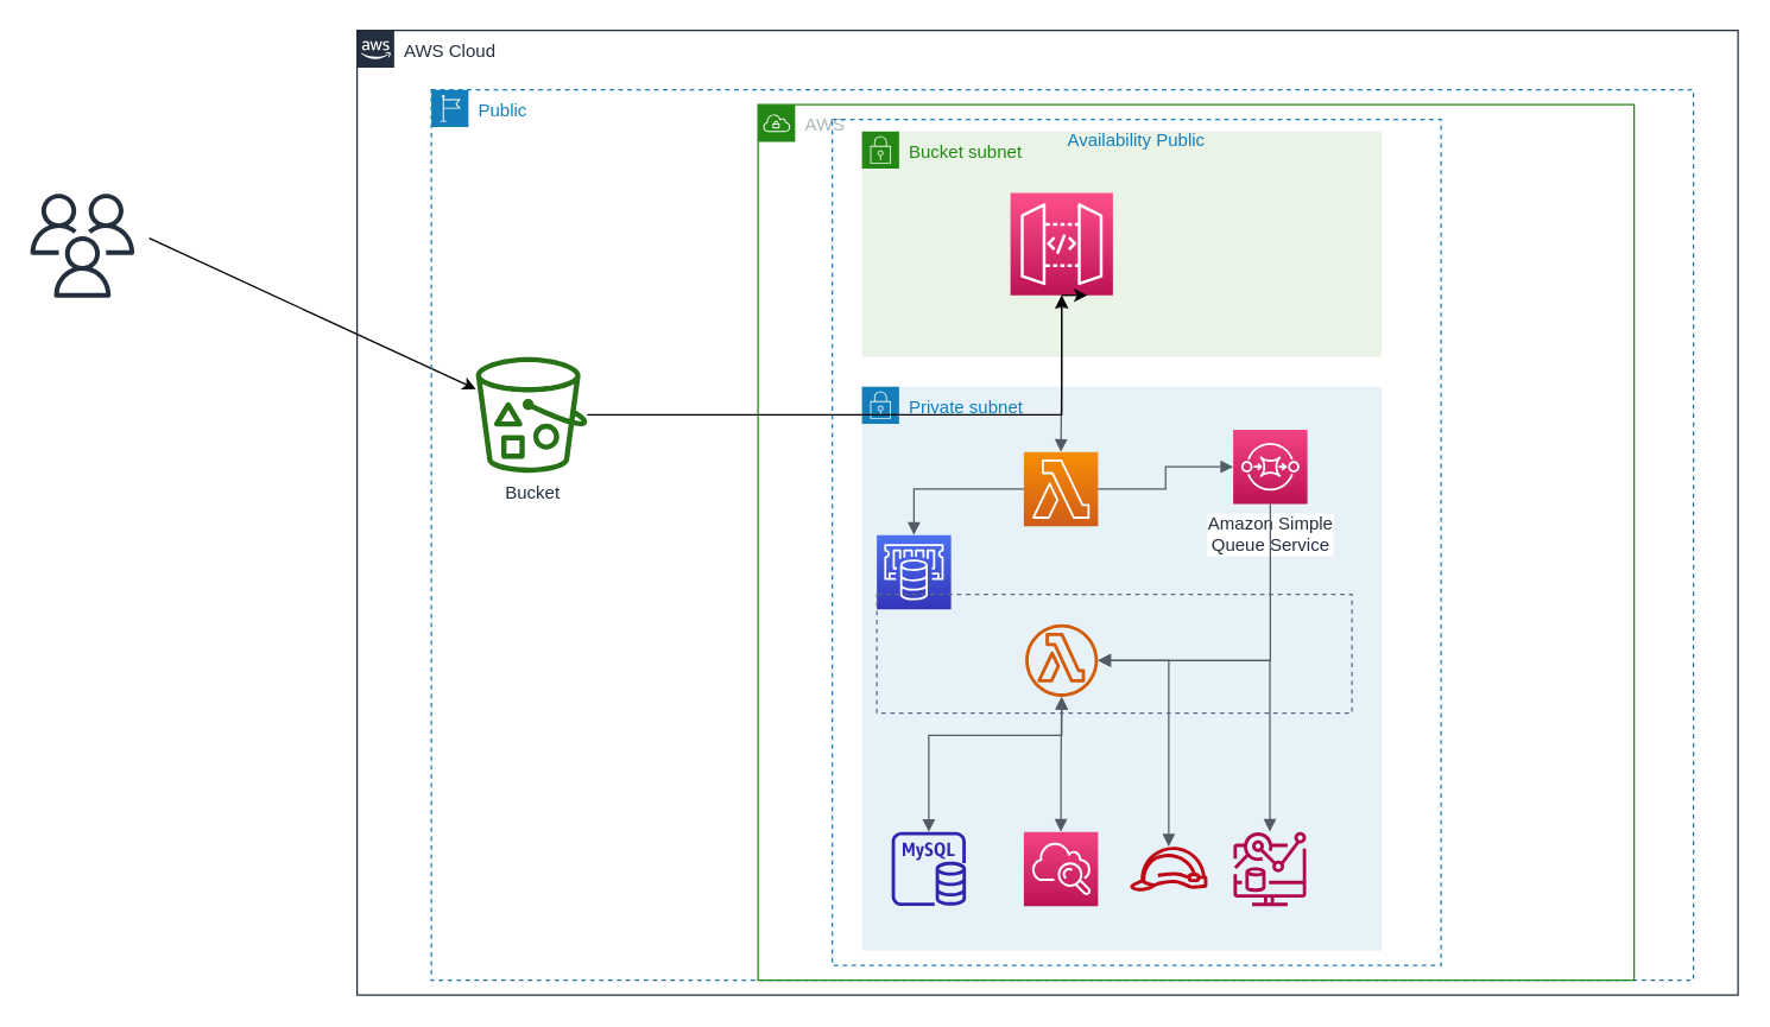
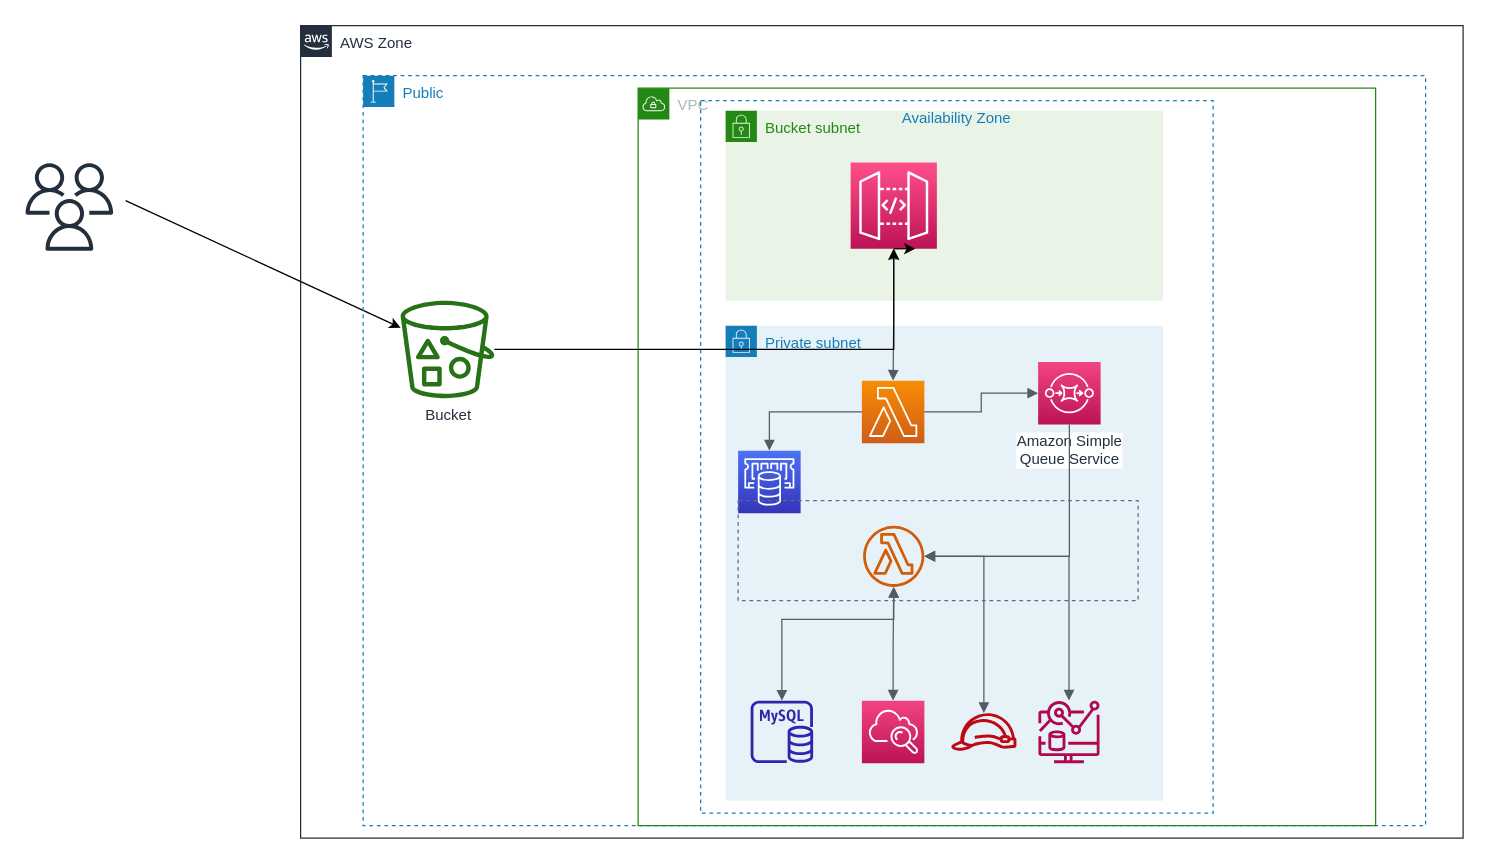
- <mxCell id="2" value="AWS Cloud" style="points=[[0,0],[0.25,0],[0.5,0],[0.75,0],[1,0],[1,0.25],[1,0.5],[1,0.75],[1,1],[0.75,1],[0.5,1],[0.25,1],[0,1],[0,0.75],[0,0.5],[0,0.25]];outlineConnect=0;gradientColor=none;html=1;whiteSpace=wrap;fontSize=12;fontStyle=0;shape=mxgraph.aws4.group;grIcon=mxgraph.aws4.group_aws_cloud_alt;strokeColor=#232F3E;fillColor=none;verticalAlign=top;align=left;spacingLeft=30;fontColor=#232F3E;labelBackgroundColor=#ffffff;container=1;pointerEvents=0;collapsible=0;recursiveResize=0;" parent="1" vertex="1"><mxGeometry x="240" y="20" width="930" height="650" as="geometry" /></mxCell>
+ <mxCell id="2" value="AWS Zone" style="points=[[0,0],[0.25,0],[0.5,0],[0.75,0],[1,0],[1,0.25],[1,0.5],[1,0.75],[1,1],[0.75,1],[0.5,1],[0.25,1],[0,1],[0,0.75],[0,0.5],[0,0.25]];outlineConnect=0;gradientColor=none;html=1;whiteSpace=wrap;fontSize=12;fontStyle=0;shape=mxgraph.aws4.group;grIcon=mxgraph.aws4.group_aws_cloud_alt;strokeColor=#232F3E;fillColor=none;verticalAlign=top;align=left;spacingLeft=30;fontColor=#232F3E;labelBackgroundColor=#ffffff;container=1;pointerEvents=0;collapsible=0;recursiveResize=0;" parent="1" vertex="1"><mxGeometry x="240" y="20" width="930" height="650" as="geometry" /></mxCell>
- <mxCell id="6" value="AWS" style="points=[[0,0],[0.25,0],[0.5,0],[0.75,0],[1,0],[1,0.25],[1,0.5],[1,0.75],[1,1],[0.75,1],[0.5,1],[0.25,1],[0,1],[0,0.75],[0,0.5],[0,0.25]];outlineConnect=0;gradientColor=none;html=1;whiteSpace=wrap;fontSize=12;fontStyle=0;container=1;pointerEvents=0;collapsible=0;recursiveResize=0;shape=mxgraph.aws4.group;grIcon=mxgraph.aws4.group_vpc;strokeColor=#248814;fillColor=none;verticalAlign=top;align=left;spacingLeft=30;fontColor=#AAB7B8;dashed=0;" vertex="1" parent="1"><mxGeometry x="510" y="70" width="590" height="590" as="geometry" /></mxCell>
+ <mxCell id="6" value="VPC" style="points=[[0,0],[0.25,0],[0.5,0],[0.75,0],[1,0],[1,0.25],[1,0.5],[1,0.75],[1,1],[0.75,1],[0.5,1],[0.25,1],[0,1],[0,0.75],[0,0.5],[0,0.25]];outlineConnect=0;gradientColor=none;html=1;whiteSpace=wrap;fontSize=12;fontStyle=0;container=1;pointerEvents=0;collapsible=0;recursiveResize=0;shape=mxgraph.aws4.group;grIcon=mxgraph.aws4.group_vpc;strokeColor=#248814;fillColor=none;verticalAlign=top;align=left;spacingLeft=30;fontColor=#AAB7B8;dashed=0;" vertex="1" parent="1"><mxGeometry x="510" y="70" width="590" height="590" as="geometry" /></mxCell>
- <mxCell id="31" value="Availability Public" style="fillColor=none;strokeColor=#147EBA;dashed=1;verticalAlign=top;fontStyle=0;fontColor=#147EBA;" vertex="1" parent="1"><mxGeometry x="560" y="80" width="410" height="570" as="geometry" /></mxCell>
+ <mxCell id="31" value="Availability Zone" style="fillColor=none;strokeColor=#147EBA;dashed=1;verticalAlign=top;fontStyle=0;fontColor=#147EBA;" vertex="1" parent="1"><mxGeometry x="560" y="80" width="410" height="570" as="geometry" /></mxCell>
